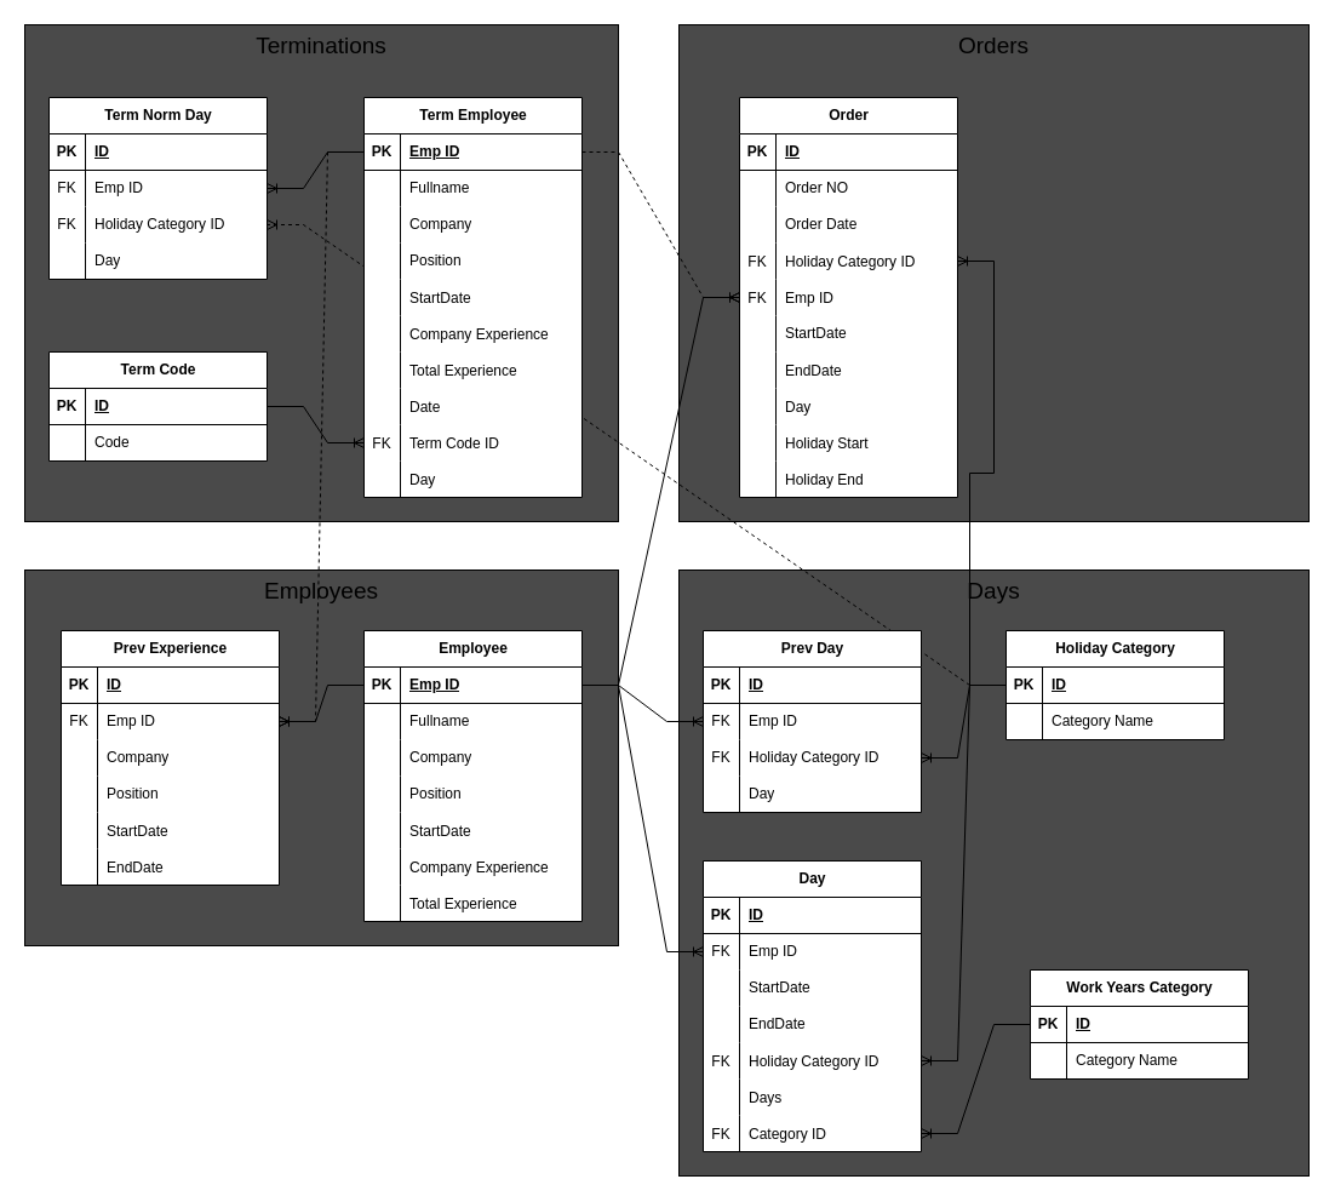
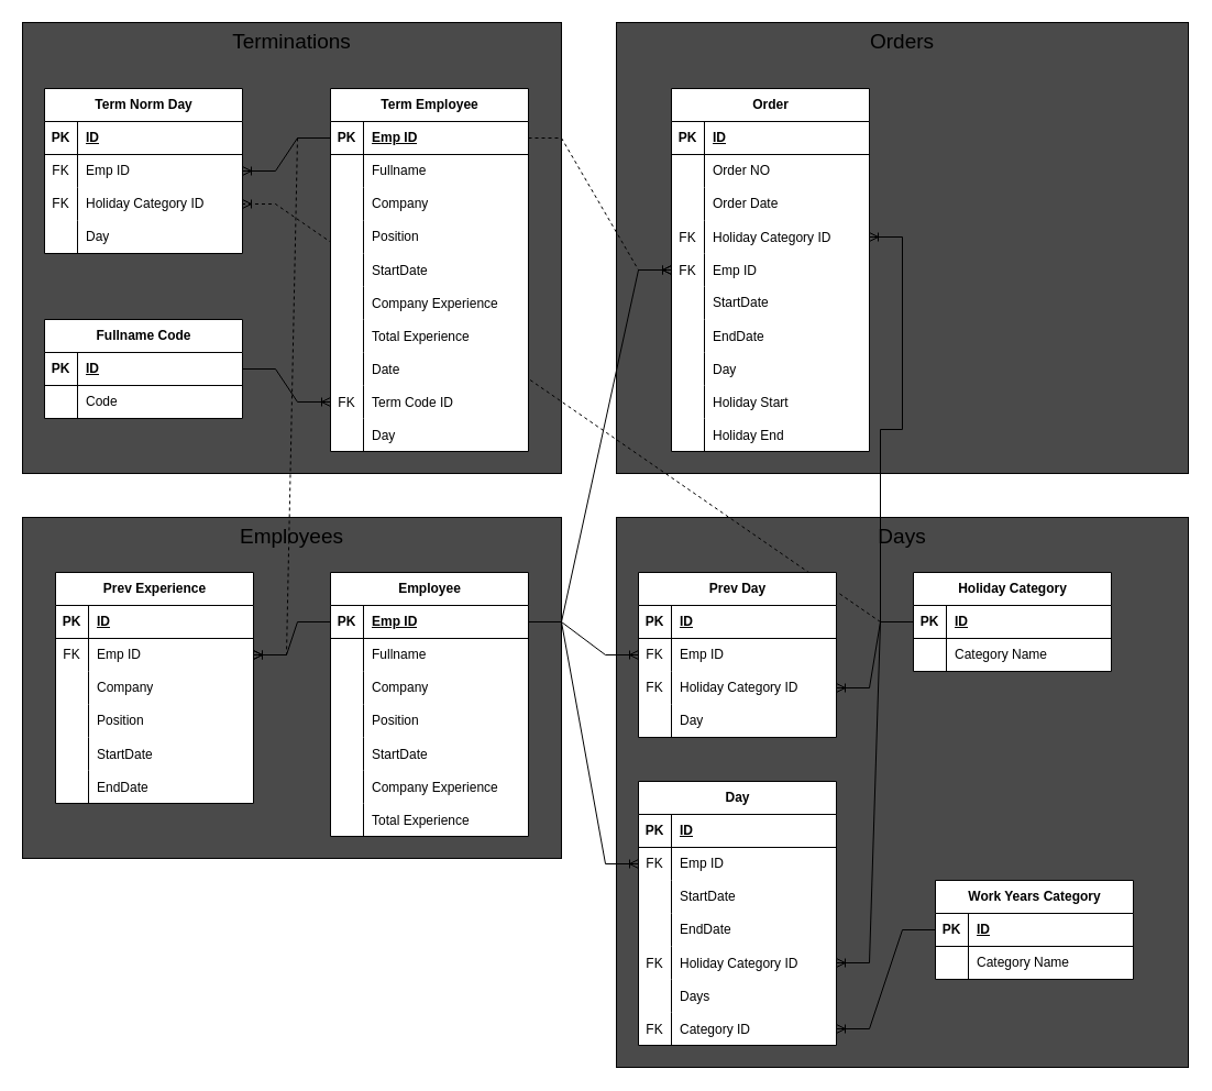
- <mxCell id="136" value="Term Code" style="shape=table;startSize=30;container=1;collapsible=1;childLayout=tableLayout;fixedRows=1;rowLines=0;fontStyle=1;align=center;resizeLast=1;html=1;fillStyle=solid;swimlaneFillColor=default;" parent="1" vertex="1"><mxGeometry y="290" width="180" height="90" as="geometry" x="40" /></mxCell>
+ <mxCell id="136" value="Fullname Code" style="shape=table;startSize=30;container=1;collapsible=1;childLayout=tableLayout;fixedRows=1;rowLines=0;fontStyle=1;align=center;resizeLast=1;html=1;fillStyle=solid;swimlaneFillColor=default;" parent="1" vertex="1"><mxGeometry y="290" width="180" height="90" as="geometry" x="40" /></mxCell>
